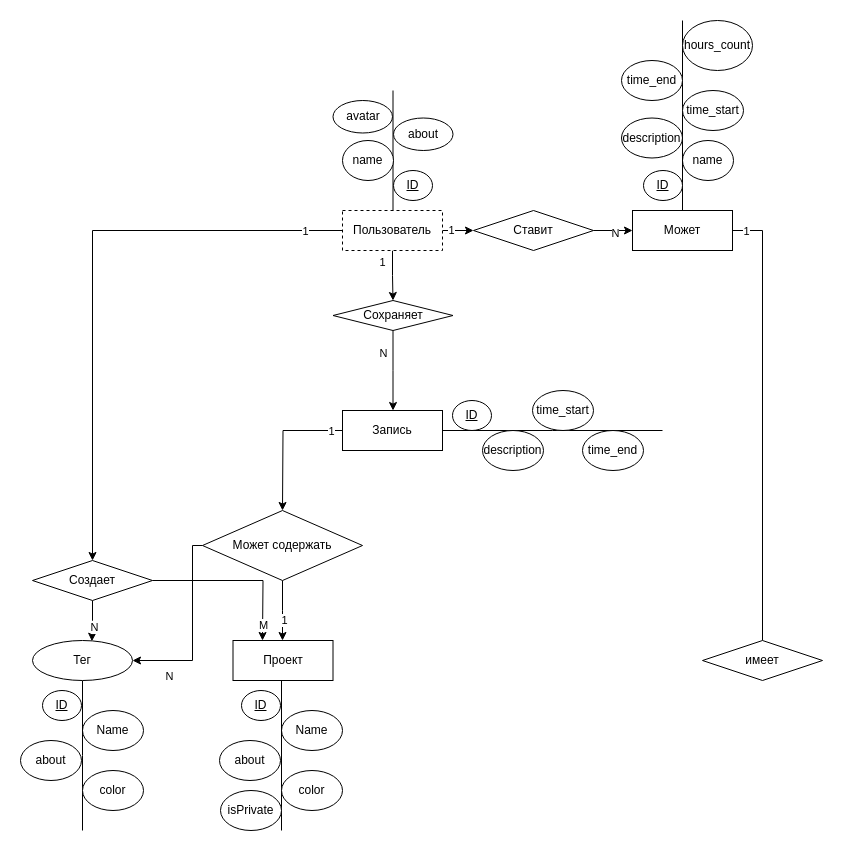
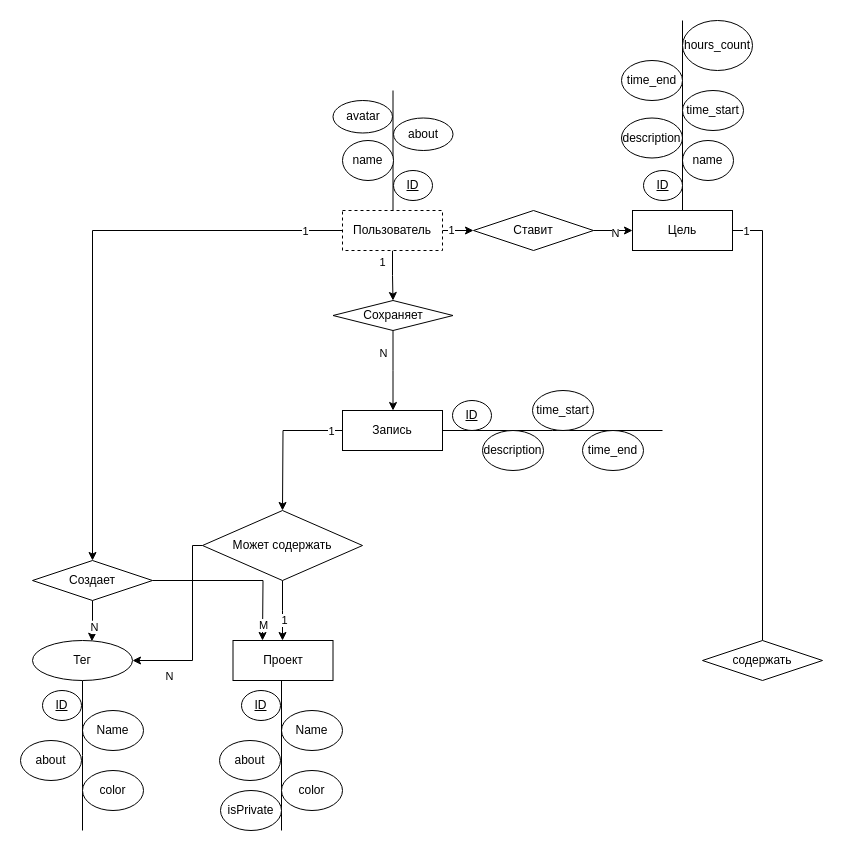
- <mxCell id="43" value="Может" style="whiteSpace=wrap;html=1;align=center;" vertex="1" parent="1"><mxGeometry x="632" y="210" width="100" height="40" as="geometry" /></mxCell>
+ <mxCell id="43" value="Цель" style="whiteSpace=wrap;html=1;align=center;" vertex="1" parent="1"><mxGeometry x="632" y="210" width="100" height="40" as="geometry" /></mxCell>
- <mxCell id="52" value="имеет" style="shape=rhombus;perimeter=rhombusPerimeter;whiteSpace=wrap;html=1;align=center;" vertex="1" parent="1"><mxGeometry x="702" y="640" width="120" height="40" as="geometry" /></mxCell>
+ <mxCell id="52" value="содержать" style="shape=rhombus;perimeter=rhombusPerimeter;whiteSpace=wrap;html=1;align=center;" vertex="1" parent="1"><mxGeometry x="702" y="640" width="120" height="40" as="geometry" /></mxCell>
